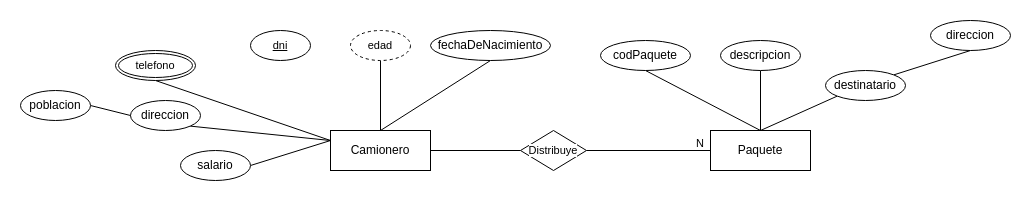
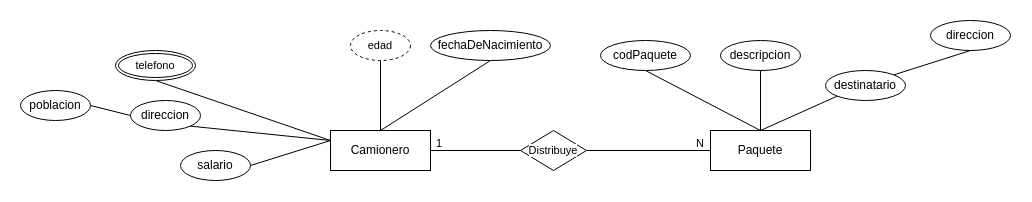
- <mxCell id="8" value="dni" style="ellipse;whiteSpace=wrap;html=1;align=center;fontStyle=4;fontFamily=Helvetica;fontSize=11;fontColor=default;labelBackgroundColor=default;" vertex="1" parent="1"><mxGeometry x="250" y="30" width="60" height="30" as="geometry" /></mxCell>
+ <mxCell id="30" value="1" style="text;strokeColor=none;fillColor=none;spacingLeft=4;spacingRight=4;overflow=hidden;rotatable=0;points=[[0,0.5],[1,0.5]];portConstraint=eastwest;fontSize=11;whiteSpace=wrap;html=1;fontFamily=Helvetica;fontColor=default;labelBackgroundColor=default;" vertex="1" parent="1"><mxGeometry x="430" y="130" width="40" height="30" as="geometry" /></mxCell>
